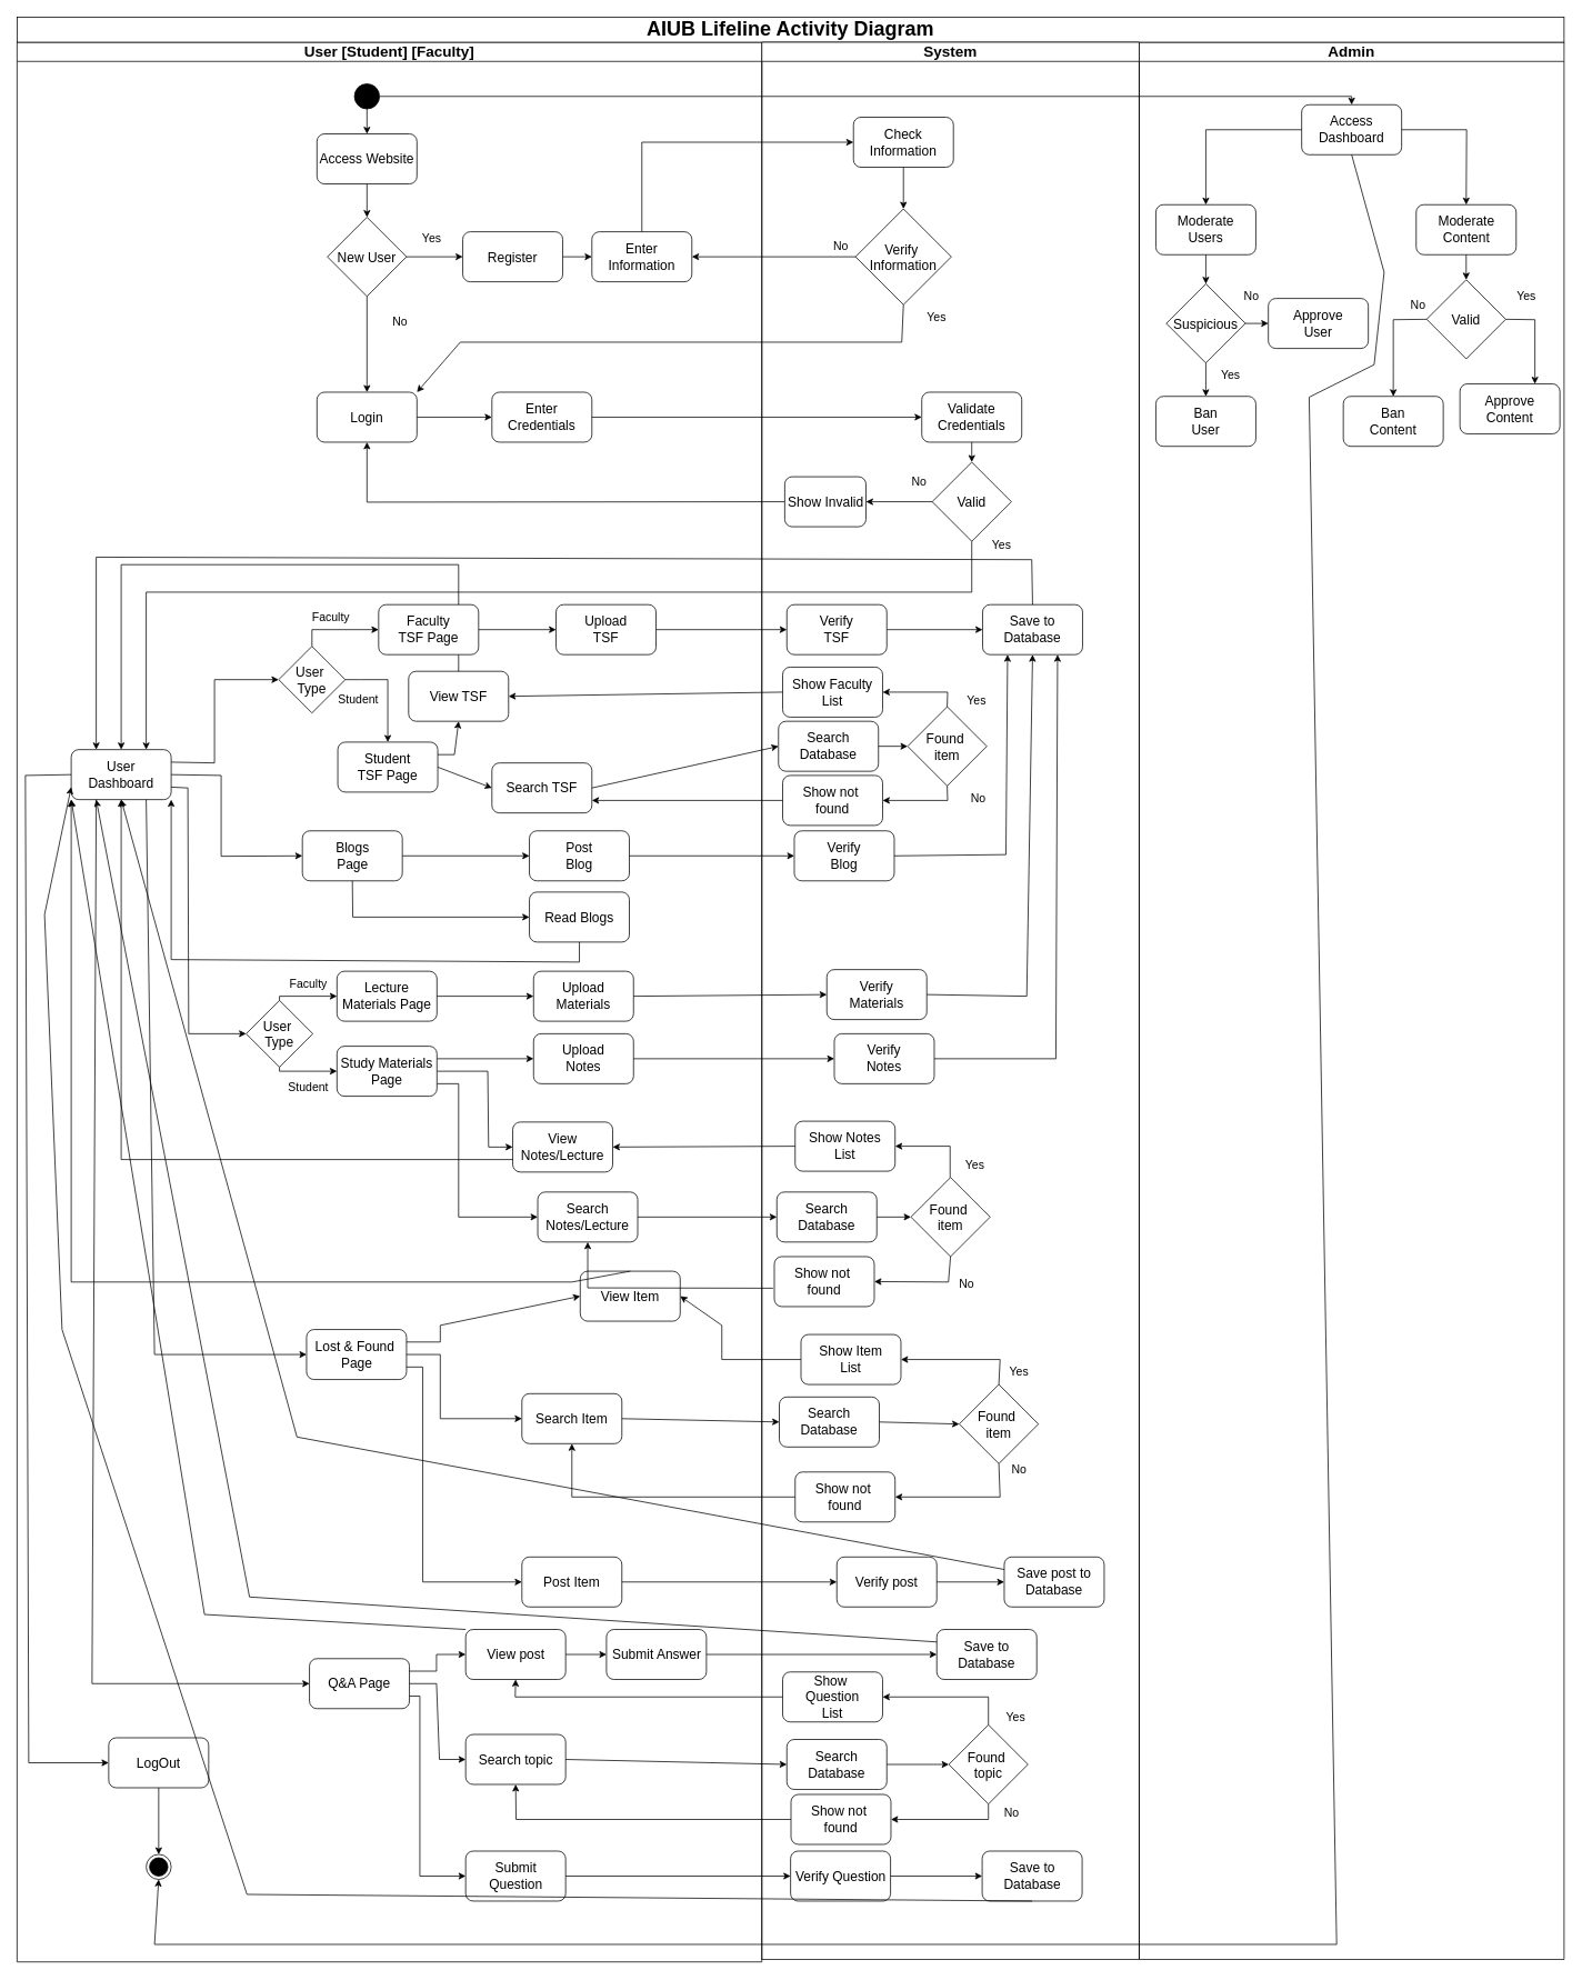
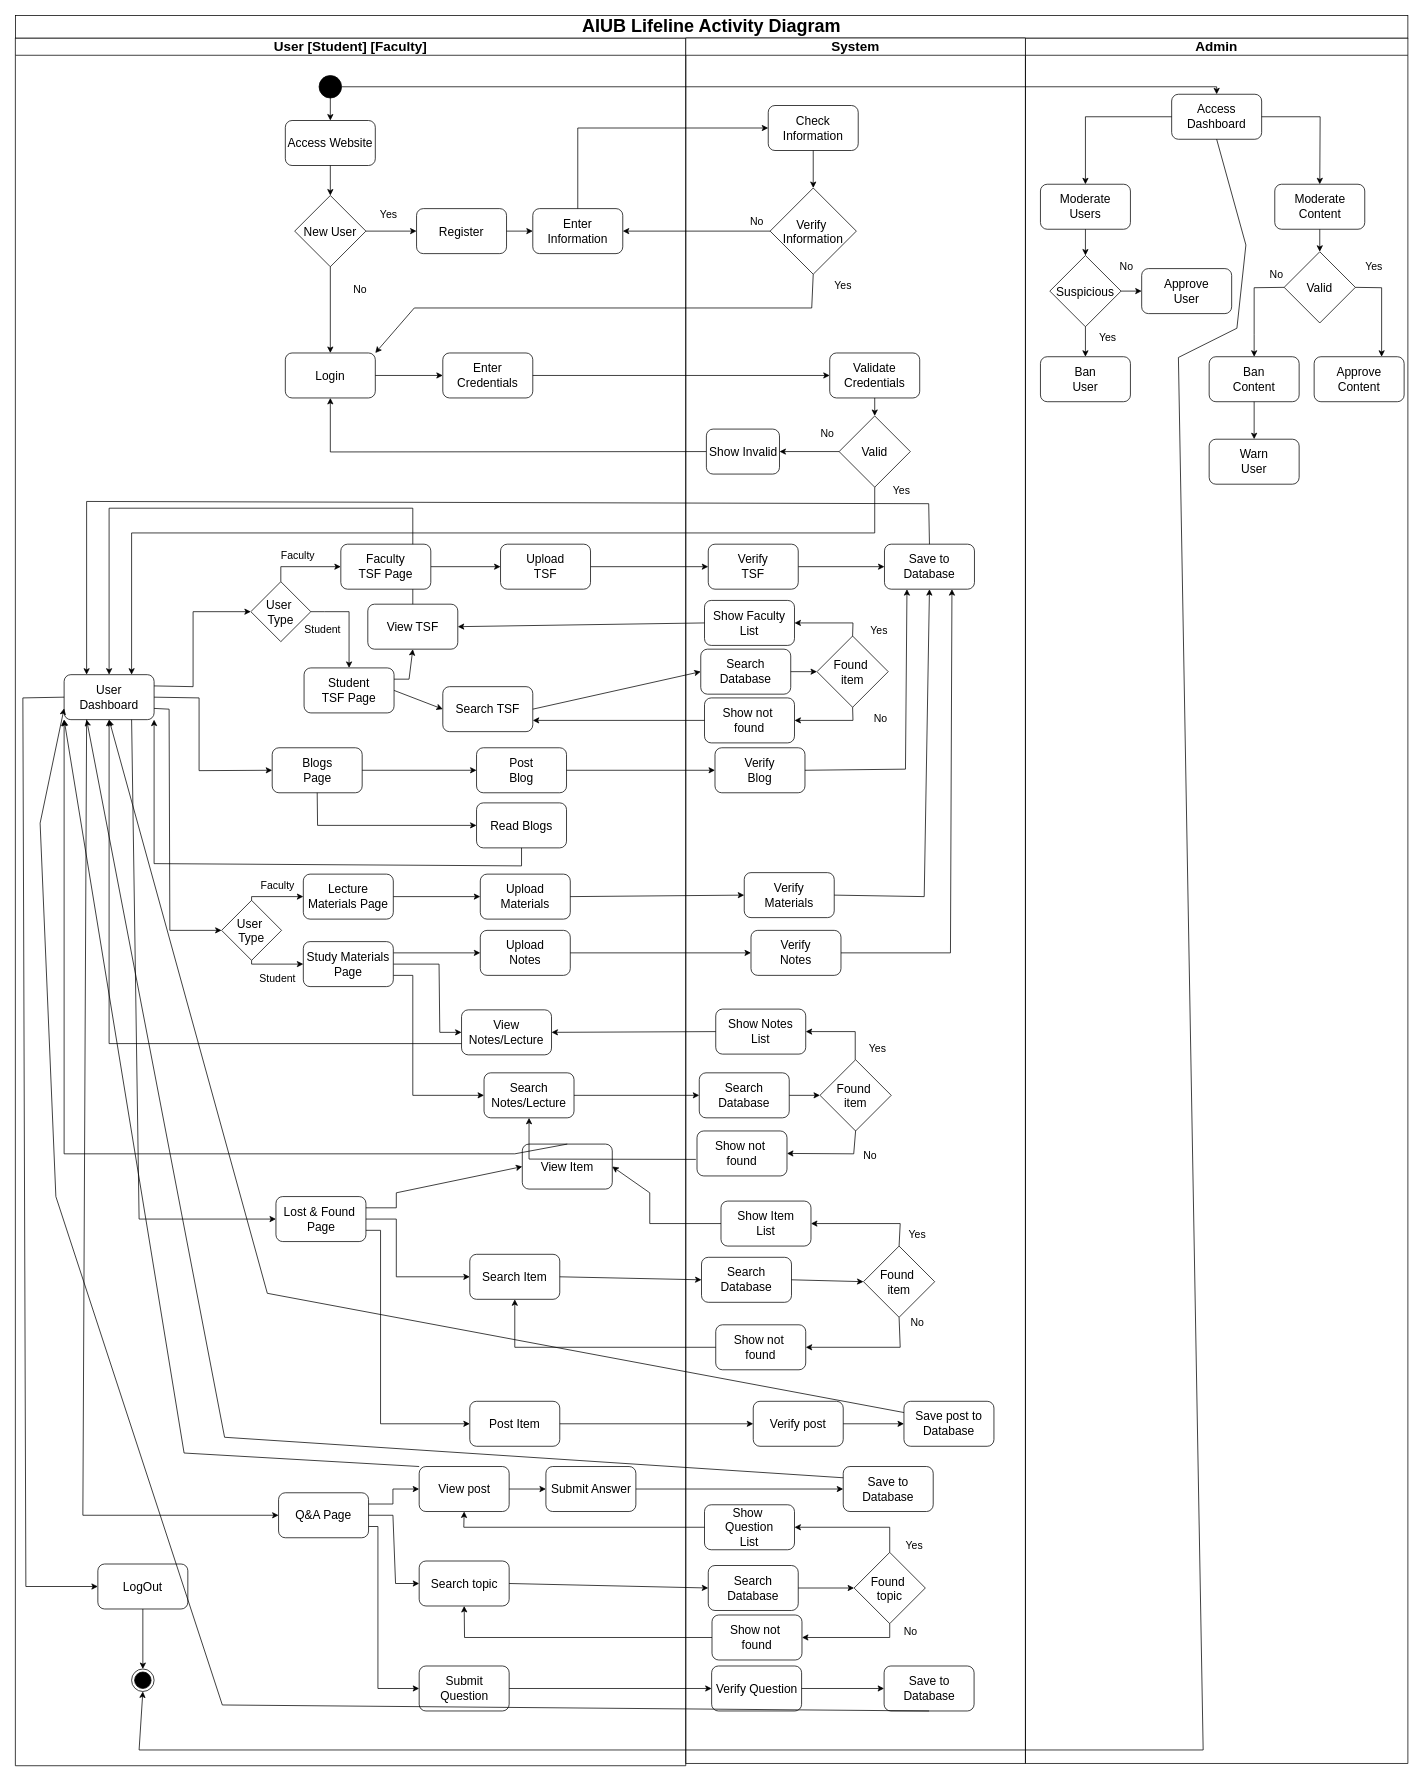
- <mxCell id="97" value="&lt;span style=&quot;font-size: 16px;&quot;&gt;Approve&lt;/span&gt;&lt;br&gt;&lt;div&gt;&lt;span style=&quot;font-size: 16px;&quot;&gt;Content&lt;/span&gt;&lt;/div&gt;" style="rounded=1;whiteSpace=wrap;html=1;" parent="88" vertex="1"><mxGeometry x="385" y="410" width="120" height="60" as="geometry" /></mxCell>
+ <mxCell id="97" value="&lt;span style=&quot;font-size: 16px;&quot;&gt;Approve&lt;/span&gt;&lt;br&gt;&lt;div&gt;&lt;span style=&quot;font-size: 16px;&quot;&gt;Content&lt;/span&gt;&lt;/div&gt;" style="rounded=1;whiteSpace=wrap;html=1;" parent="88" vertex="1"><mxGeometry x="385" y="425" width="120" height="60" as="geometry" /></mxCell>
+ <mxCell id="107" value="" style="endArrow=classic;html=1;rounded=0;exitX=0.5;exitY=1;exitDx=0;exitDy=0;entryX=0.5;entryY=0;entryDx=0;entryDy=0;" parent="88" source="96" target="98" edge="1"><mxGeometry width="50" height="50" relative="1" as="geometry"><mxPoint x="345" y="510" as="sourcePoint" /><mxPoint x="395" y="460" as="targetPoint" /></mxGeometry></mxCell>
+ <mxCell id="98" value="&lt;span style=&quot;font-size: 16px;&quot;&gt;Warn&lt;/span&gt;&lt;div&gt;&lt;span style=&quot;font-size: 16px;&quot;&gt;User&lt;/span&gt;&lt;/div&gt;" style="rounded=1;whiteSpace=wrap;html=1;" parent="88" vertex="1"><mxGeometry x="245" y="535" width="120" height="60" as="geometry" /></mxCell>
